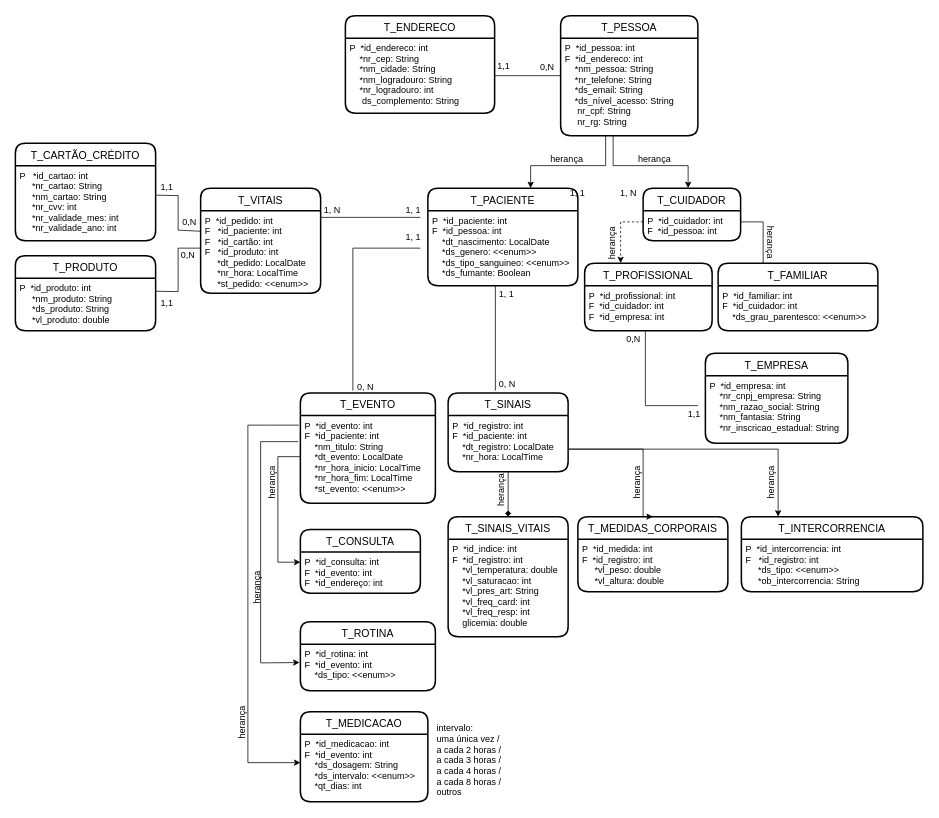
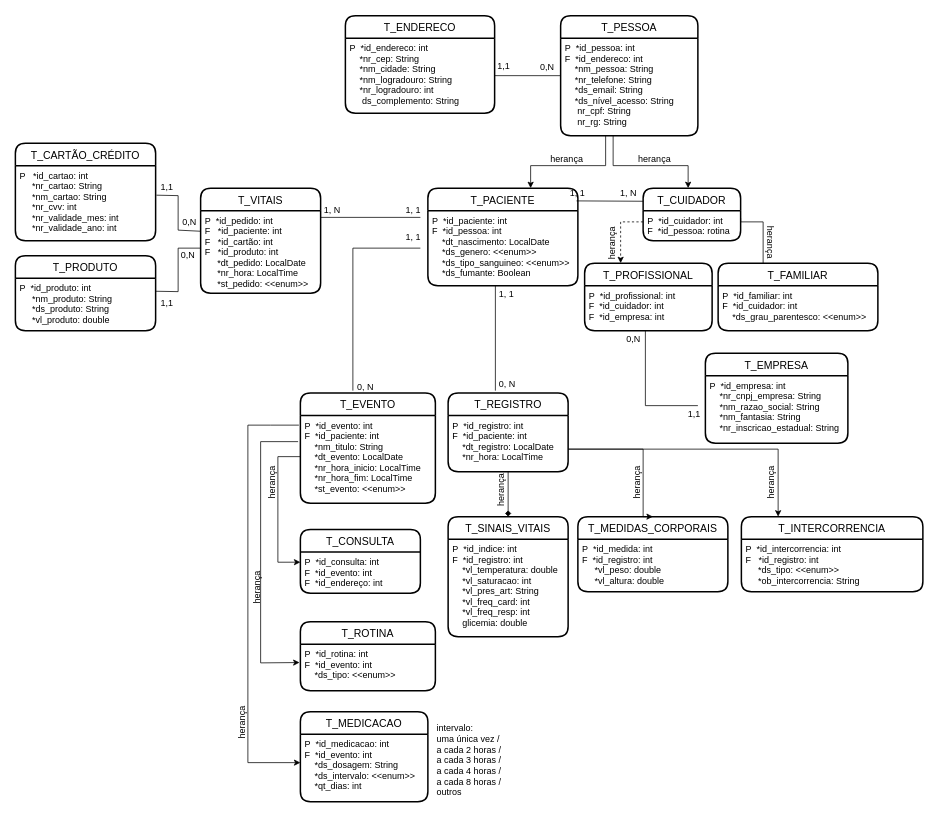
+ <mxCell id="53" value="" style="endArrow=none;html=1;rounded=0;entryX=0;entryY=0.25;entryDx=0;entryDy=0;exitX=0.991;exitY=0.131;exitDx=0;exitDy=0;exitPerimeter=0;" parent="1" source="5" target="11" edge="1"><mxGeometry width="50" height="50" relative="1" as="geometry"><mxPoint x="790" y="380" as="sourcePoint" /><mxPoint x="840" y="330" as="targetPoint" /></mxGeometry></mxCell>
- <mxCell id="12" value="P  *id_cuidador: int&#10;F  *id_pessoa: int&#10;" style="align=left;strokeColor=none;fillColor=none;spacingLeft=4;fontSize=12;verticalAlign=top;resizable=0;rotatable=0;part=1;" parent="11" vertex="1"><mxGeometry y="30" width="130" height="40" as="geometry" /></mxCell>
+ <mxCell id="12" value="P  *id_cuidador: int&#10;F  *id_pessoa: rotina&#10;" style="align=left;strokeColor=none;fillColor=none;spacingLeft=4;fontSize=12;verticalAlign=top;resizable=0;rotatable=0;part=1;" parent="11" vertex="1"><mxGeometry y="30" width="130" height="40" as="geometry" /></mxCell>
- <mxCell id="23" value="T_SINAIS" style="swimlane;childLayout=stackLayout;horizontal=1;startSize=30;horizontalStack=0;rounded=1;fontSize=14;fontStyle=0;strokeWidth=2;resizeParent=0;resizeLast=1;shadow=0;dashed=0;align=center;" parent="1" vertex="1"><mxGeometry x="597" y="523" width="160" height="105" as="geometry" /></mxCell>
+ <mxCell id="23" value="T_REGISTRO" style="swimlane;childLayout=stackLayout;horizontal=1;startSize=30;horizontalStack=0;rounded=1;fontSize=14;fontStyle=0;strokeWidth=2;resizeParent=0;resizeLast=1;shadow=0;dashed=0;align=center;" parent="1" vertex="1"><mxGeometry x="597" y="523" width="160" height="105" as="geometry" /></mxCell>
